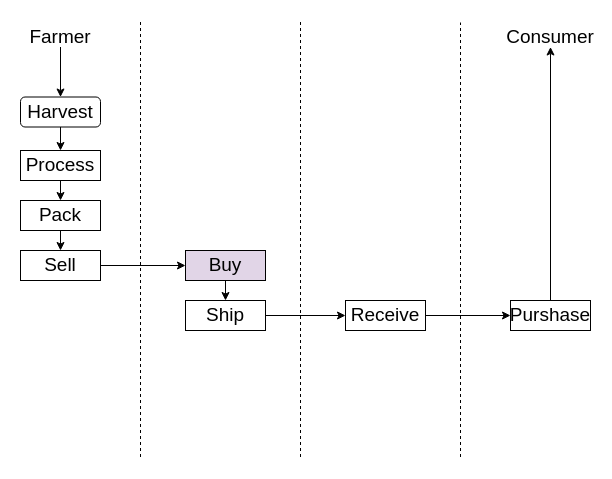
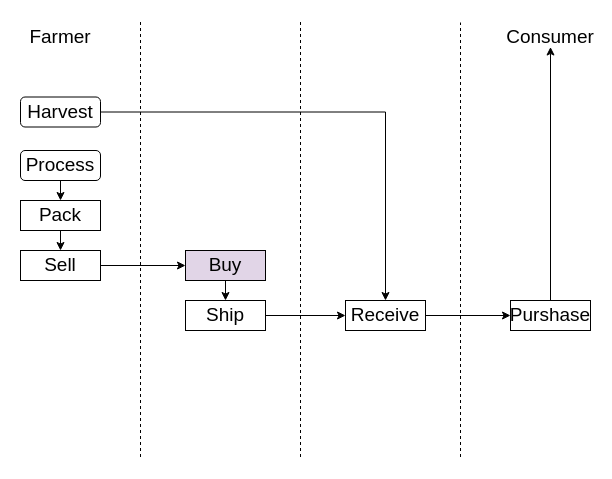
- <mxCell id="2" value="" style="edgeStyle=orthogonalEdgeStyle;rounded=0;orthogonalLoop=1;jettySize=auto;html=1;fontSize=19;" parent="1" source="3" target="5" edge="1"><mxGeometry relative="1" as="geometry" /></mxCell>
- <mxCell id="4" value="" style="edgeStyle=orthogonalEdgeStyle;rounded=0;orthogonalLoop=1;jettySize=auto;html=1;fontSize=19;entryX=0.5;entryY=0;entryDx=0;entryDy=0;" parent="1" source="5" target="19" edge="1"><mxGeometry relative="1" as="geometry"><mxPoint x="60" y="150" as="targetPoint" /></mxGeometry></mxCell>
+ <mxCell id="4" value="" style="edgeStyle=orthogonalEdgeStyle;rounded=0;orthogonalLoop=1;jettySize=auto;html=1;fontSize=19;" parent="1" source="5" target="15" edge="1"><mxGeometry relative="1" as="geometry"><mxPoint x="60" y="150" as="targetPoint" /></mxGeometry></mxCell>
- <mxCell id="19" value="Process" style="rounded=0;whiteSpace=wrap;html=1;fontSize=19;" parent="1" vertex="1"><mxGeometry x="20" y="150" width="80" height="30" as="geometry" /></mxCell>
+ <mxCell id="19" value="Process" style="whiteSpace=wrap;html=1;fontSize=19;rounded=1;" parent="1" vertex="1"><mxGeometry x="20" y="150" width="80" height="30" as="geometry" /></mxCell>
